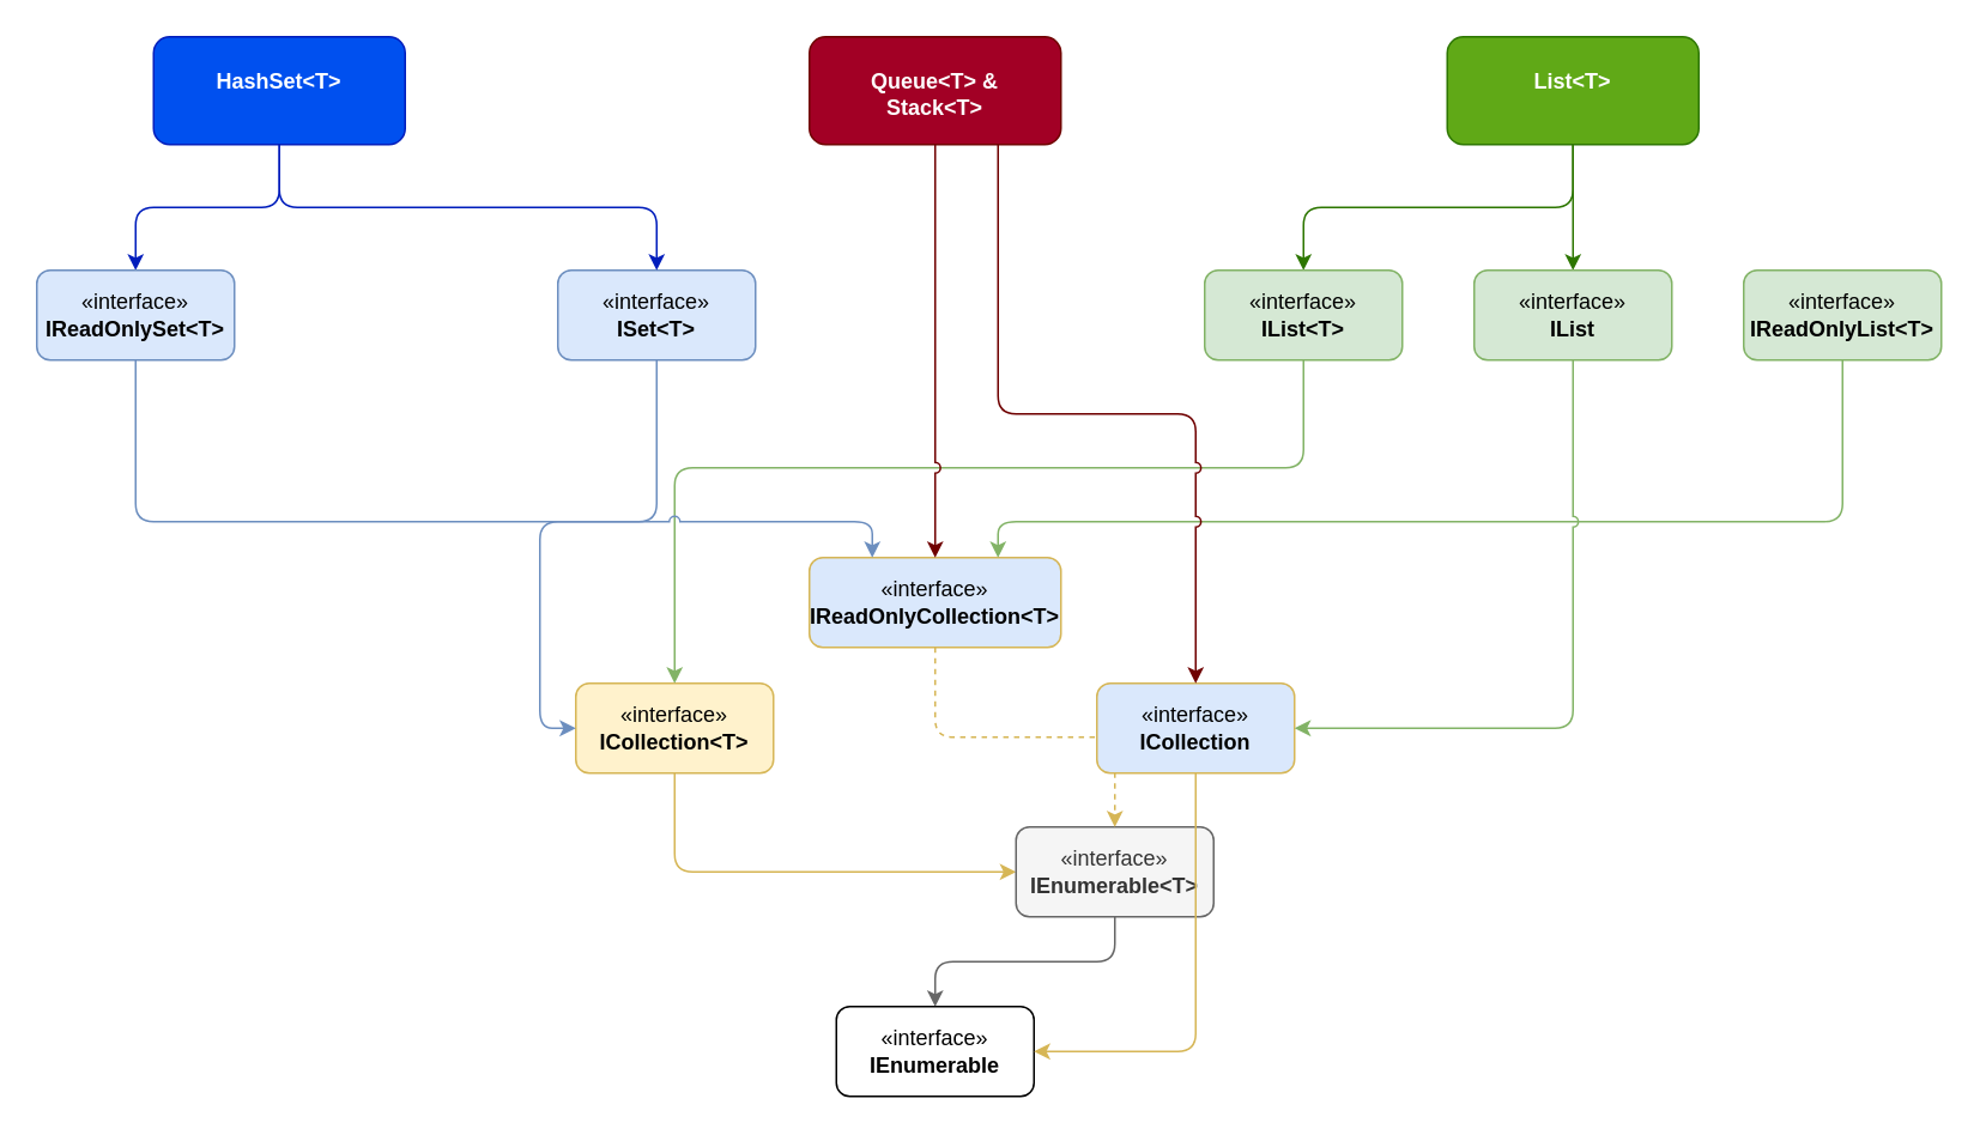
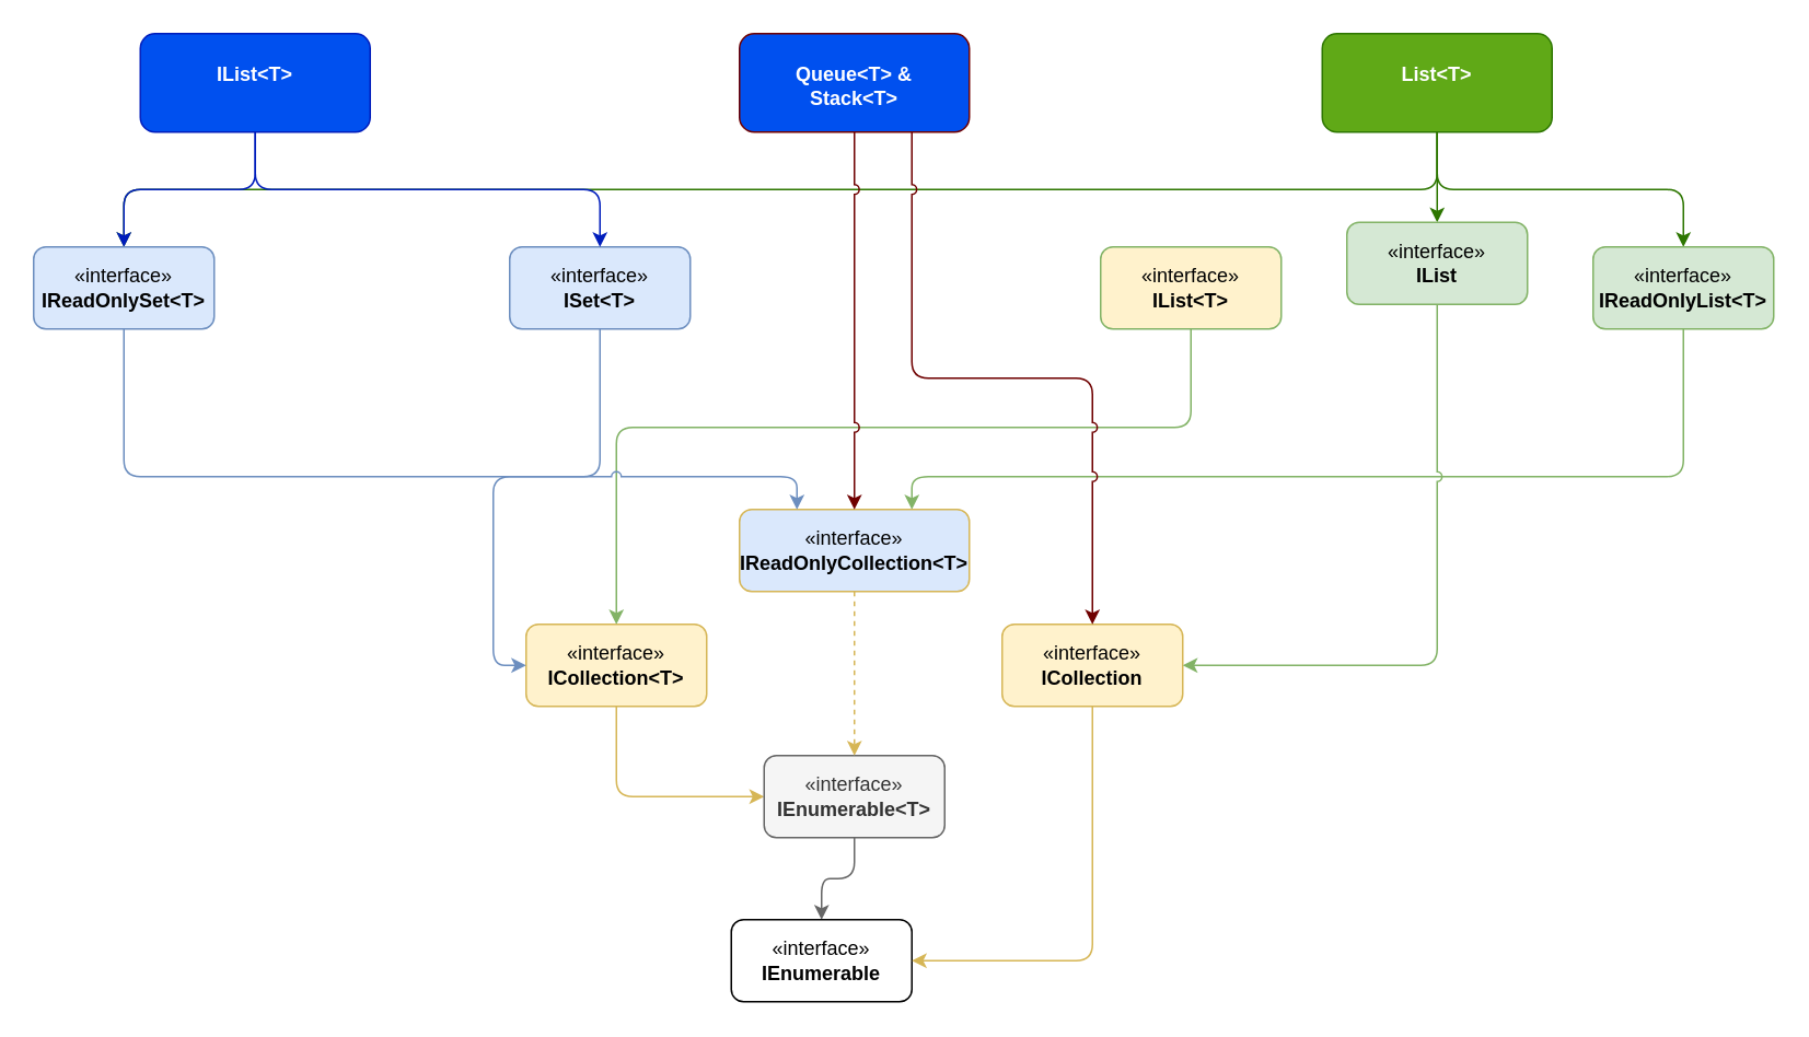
- <mxCell id="23" value="&lt;p style=&quot;margin:0px;margin-top:4px;text-align:center;&quot;&gt;&lt;br&gt;&lt;b&gt;HashSet&amp;lt;T&amp;gt;&lt;/b&gt;&lt;/p&gt;" style="verticalAlign=top;align=left;overflow=fill;fontSize=12;fontFamily=Helvetica;html=1;whiteSpace=wrap;rounded=1;fillColor=#0050ef;strokeColor=#001DBC;fontColor=#ffffff;" parent="1" vertex="1"><mxGeometry x="85" y="20" width="140" height="60" as="geometry" /></mxCell>
+ <mxCell id="23" value="&lt;p style=&quot;margin:0px;margin-top:4px;text-align:center;&quot;&gt;&lt;br&gt;&lt;b&gt;IList&amp;lt;T&amp;gt;&lt;/b&gt;&lt;/p&gt;" style="verticalAlign=top;align=left;overflow=fill;fontSize=12;fontFamily=Helvetica;html=1;whiteSpace=wrap;rounded=1;fillColor=#0050ef;strokeColor=#001DBC;fontColor=#ffffff;" parent="1" vertex="1"><mxGeometry x="85" y="20" width="140" height="60" as="geometry" /></mxCell>
- <mxCell id="28" value="&lt;p style=&quot;margin:0px;margin-top:4px;text-align:center;&quot;&gt;&lt;br&gt;&lt;b&gt;Queue&amp;lt;T&amp;gt; &amp;amp;&lt;br&gt;Stack&amp;lt;T&amp;gt;&lt;/b&gt;&lt;/p&gt;" style="verticalAlign=top;align=left;overflow=fill;fontSize=12;fontFamily=Helvetica;html=1;whiteSpace=wrap;rounded=1;fillColor=#a20025;fontColor=#ffffff;strokeColor=#6F0000;" parent="1" vertex="1"><mxGeometry x="450" y="20" width="140" height="60" as="geometry" /></mxCell>
+ <mxCell id="28" value="&lt;p style=&quot;margin:0px;margin-top:4px;text-align:center;&quot;&gt;&lt;br&gt;&lt;b&gt;Queue&amp;lt;T&amp;gt; &amp;amp;&lt;br&gt;Stack&amp;lt;T&amp;gt;&lt;/b&gt;&lt;/p&gt;" style="verticalAlign=top;align=left;overflow=fill;fontSize=12;fontFamily=Helvetica;html=1;whiteSpace=wrap;rounded=1;fillColor=#0050ef;fontColor=#ffffff;strokeColor=#6F0000;" parent="1" vertex="1"><mxGeometry x="450" y="20" width="140" height="60" as="geometry" /></mxCell>
+ <mxCell id="2" style="edgeStyle=orthogonalEdgeStyle;rounded=1;orthogonalLoop=1;jettySize=auto;html=1;exitX=0.5;exitY=1;exitDx=0;exitDy=0;entryX=0.5;entryY=0;entryDx=0;entryDy=0;fillColor=#60a917;strokeColor=#2D7600;jumpStyle=arc;" parent="1" source="5" target="14" edge="1"><mxGeometry relative="1" as="geometry" /></mxCell>
- <mxCell id="3" style="edgeStyle=orthogonalEdgeStyle;rounded=1;orthogonalLoop=1;jettySize=auto;html=1;exitX=0.5;exitY=1;exitDx=0;exitDy=0;entryX=0.5;entryY=0;entryDx=0;entryDy=0;fillColor=#60a917;strokeColor=#2D7600;jumpStyle=arc;" parent="1" source="5" target="16" edge="1"><mxGeometry relative="1" as="geometry" /></mxCell>
+ <mxCell id="3" style="edgeStyle=orthogonalEdgeStyle;rounded=1;orthogonalLoop=1;jettySize=auto;html=1;exitX=0.5;exitY=1;exitDx=0;exitDy=0;fillColor=#60a917;strokeColor=#2D7600;jumpStyle=arc;" parent="1" source="5" target="25" edge="1"><mxGeometry relative="1" as="geometry" /></mxCell>
- <mxCell id="16" value="«interface»&lt;br&gt;&lt;b&gt;IList&amp;lt;T&amp;gt;&lt;/b&gt;" style="html=1;whiteSpace=wrap;rounded=1;fillColor=#d5e8d4;strokeColor=#82b366;" parent="1" vertex="1"><mxGeometry x="670" y="150" width="110" height="50" as="geometry" /></mxCell>
+ <mxCell id="16" value="«interface»&lt;br&gt;&lt;b&gt;IList&amp;lt;T&amp;gt;&lt;/b&gt;" style="html=1;whiteSpace=wrap;rounded=1;fillColor=#fff2cc;strokeColor=#82b366;" parent="1" vertex="1"><mxGeometry x="670" y="150" width="110" height="50" as="geometry" /></mxCell>
- <mxCell id="30" value="«interface»&lt;br&gt;&lt;b&gt;IList&lt;/b&gt;" style="html=1;whiteSpace=wrap;rounded=1;fillColor=#d5e8d4;strokeColor=#82b366;" parent="1" vertex="1"><mxGeometry x="820" y="150" width="110" height="50" as="geometry" /></mxCell>
+ <mxCell id="30" value="«interface»&lt;br&gt;&lt;b&gt;IList&lt;/b&gt;" style="html=1;whiteSpace=wrap;rounded=1;fillColor=#d5e8d4;strokeColor=#82b366;" parent="1" vertex="1"><mxGeometry x="820" y="135" width="110" height="50" as="geometry" /></mxCell>
- <mxCell id="18" value="«interface»&lt;br&gt;&lt;b&gt;ICollection&lt;/b&gt;" style="html=1;whiteSpace=wrap;rounded=1;fillColor=#dae8fc;strokeColor=#d6b656;" parent="1" vertex="1"><mxGeometry x="610" y="380" width="110" height="50" as="geometry" /></mxCell>
+ <mxCell id="18" value="«interface»&lt;br&gt;&lt;b&gt;ICollection&lt;/b&gt;" style="html=1;whiteSpace=wrap;rounded=1;fillColor=#fff2cc;strokeColor=#d6b656;" parent="1" vertex="1"><mxGeometry x="610" y="380" width="110" height="50" as="geometry" /></mxCell>
- <mxCell id="9" value="«interface»&lt;br&gt;&lt;b&gt;IEnumerable&amp;lt;T&amp;gt;&lt;/b&gt;" style="html=1;whiteSpace=wrap;rounded=1;fillColor=#f5f5f5;fontColor=#333333;strokeColor=#666666;" parent="1" vertex="1"><mxGeometry x="565" y="460" width="110" height="50" as="geometry" /></mxCell>
+ <mxCell id="9" value="«interface»&lt;br&gt;&lt;b&gt;IEnumerable&amp;lt;T&amp;gt;&lt;/b&gt;" style="html=1;whiteSpace=wrap;rounded=1;fillColor=#f5f5f5;fontColor=#333333;strokeColor=#666666;" parent="1" vertex="1"><mxGeometry x="465" y="460" width="110" height="50" as="geometry" /></mxCell>
- <mxCell id="10" value="«interface»&lt;br&gt;&lt;b&gt;IEnumerable&lt;/b&gt;" style="html=1;whiteSpace=wrap;rounded=1;" parent="1" vertex="1"><mxGeometry x="465" y="560" width="110" height="50" as="geometry" /></mxCell>
+ <mxCell id="10" value="«interface»&lt;br&gt;&lt;b&gt;IEnumerable&lt;/b&gt;" style="html=1;whiteSpace=wrap;rounded=1;" parent="1" vertex="1"><mxGeometry x="445" y="560" width="110" height="50" as="geometry" /></mxCell>
